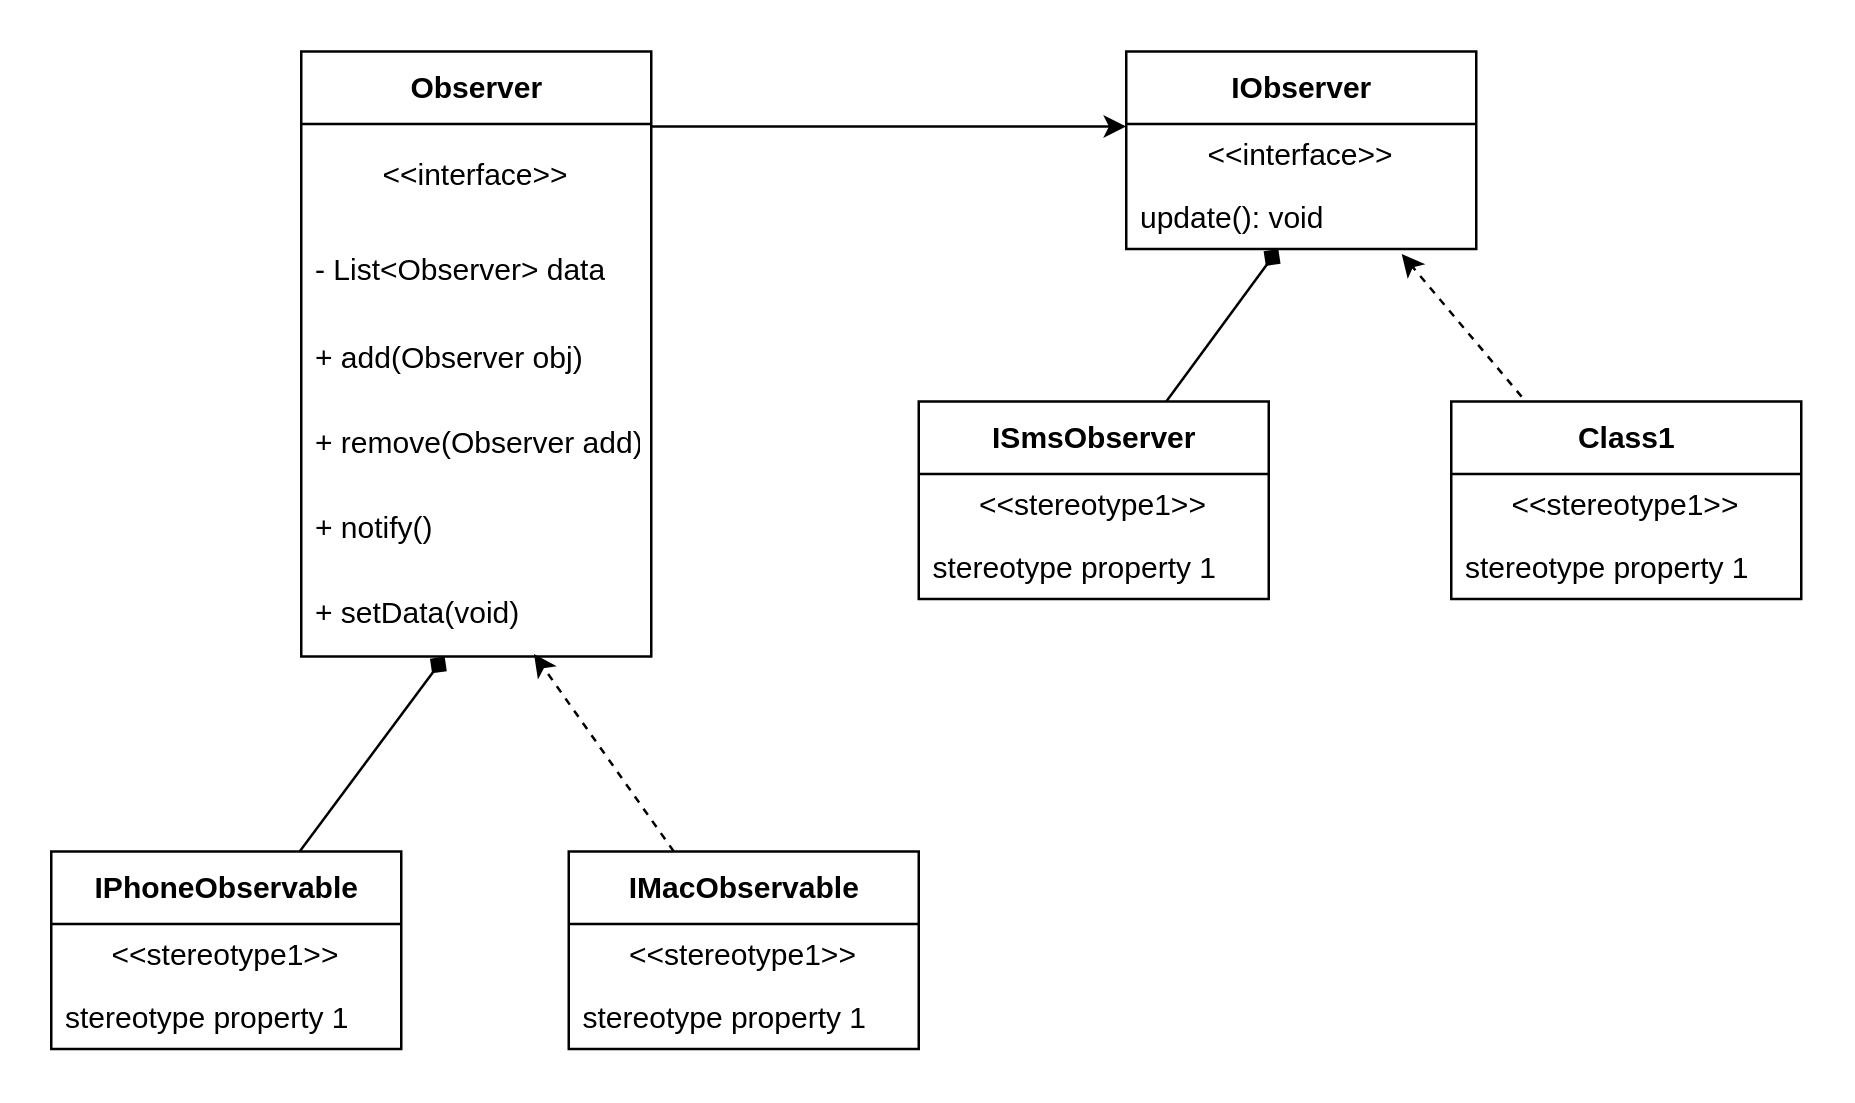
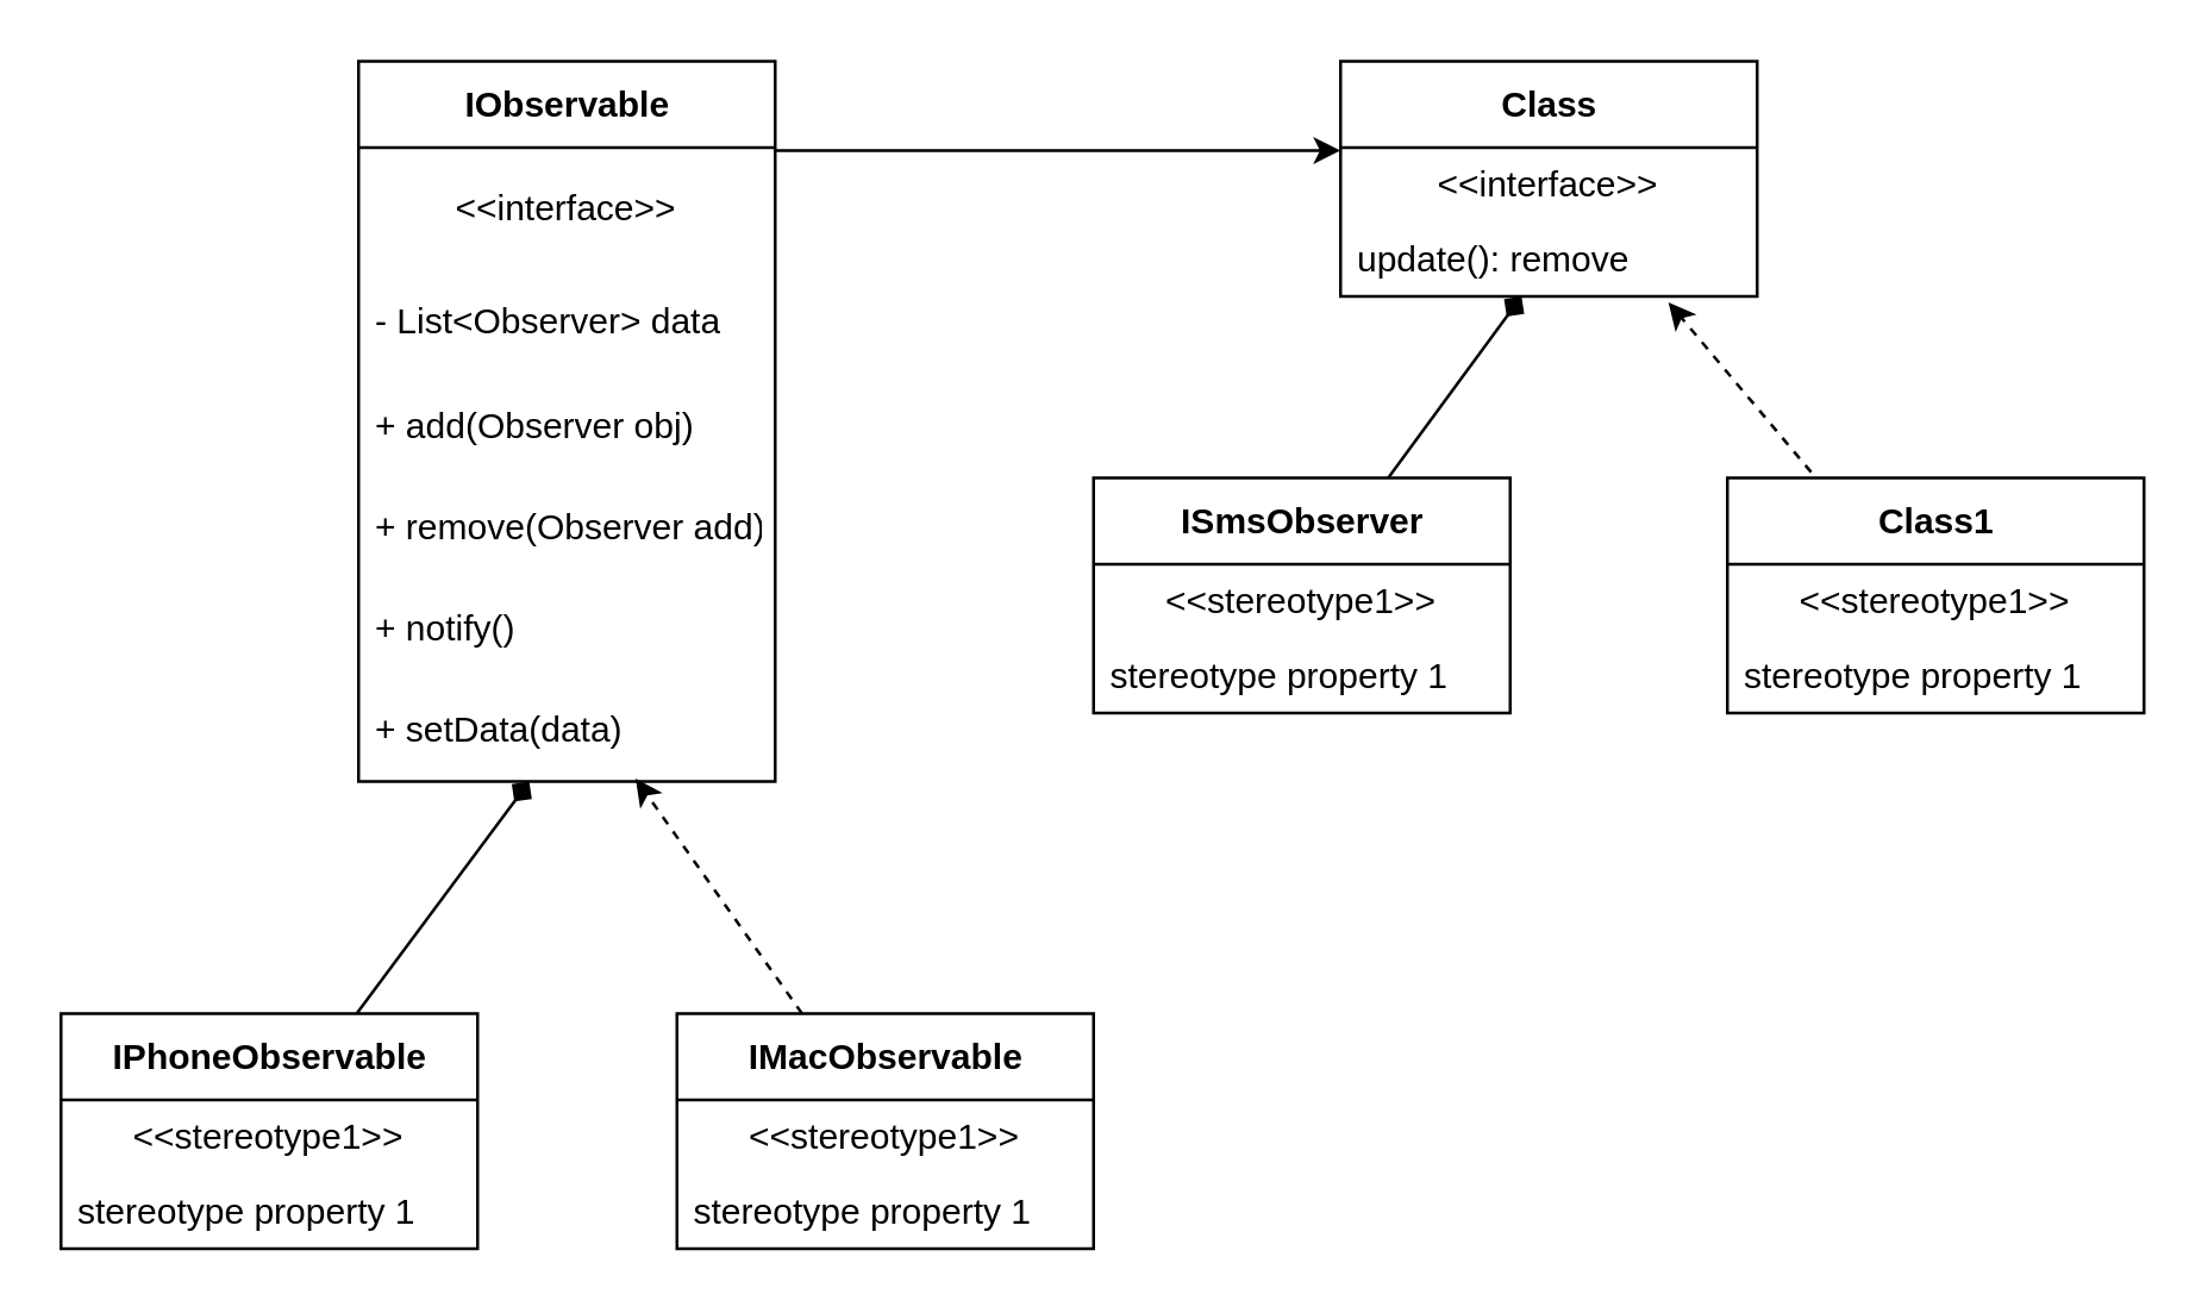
- <mxCell id="2" value="Observer" style="swimlane;fontStyle=1;align=center;verticalAlign=middle;childLayout=stackLayout;horizontal=1;startSize=29;horizontalStack=0;resizeParent=1;resizeParentMax=0;resizeLast=0;collapsible=0;marginBottom=0;html=1;" parent="1" vertex="1"><mxGeometry x="120" y="20" width="140" height="242" as="geometry" /></mxCell>
+ <mxCell id="2" value="IObservable" style="swimlane;fontStyle=1;align=center;verticalAlign=middle;childLayout=stackLayout;horizontal=1;startSize=29;horizontalStack=0;resizeParent=1;resizeParentMax=0;resizeLast=0;collapsible=0;marginBottom=0;html=1;" parent="1" vertex="1"><mxGeometry x="120" y="20" width="140" height="242" as="geometry" /></mxCell>
- <mxCell id="9" value="IObserver" style="swimlane;fontStyle=1;align=center;verticalAlign=middle;childLayout=stackLayout;horizontal=1;startSize=29;horizontalStack=0;resizeParent=1;resizeParentMax=0;resizeLast=0;collapsible=0;marginBottom=0;html=1;" vertex="1" parent="1"><mxGeometry x="450" y="20" width="140" height="79" as="geometry" /></mxCell>
+ <mxCell id="9" value="Class" style="swimlane;fontStyle=1;align=center;verticalAlign=middle;childLayout=stackLayout;horizontal=1;startSize=29;horizontalStack=0;resizeParent=1;resizeParentMax=0;resizeLast=0;collapsible=0;marginBottom=0;html=1;" vertex="1" parent="1"><mxGeometry x="450" y="20" width="140" height="79" as="geometry" /></mxCell>
- <mxCell id="11" value="update(): void" style="text;html=1;strokeColor=none;fillColor=none;align=left;verticalAlign=middle;spacingLeft=4;spacingRight=4;overflow=hidden;rotatable=0;points=[[0,0.5],[1,0.5]];portConstraint=eastwest;" vertex="1" parent="9"><mxGeometry y="54" width="140" height="25" as="geometry" /></mxCell>
+ <mxCell id="11" value="update(): remove" style="text;html=1;strokeColor=none;fillColor=none;align=left;verticalAlign=middle;spacingLeft=4;spacingRight=4;overflow=hidden;rotatable=0;points=[[0,0.5],[1,0.5]];portConstraint=eastwest;" vertex="1" parent="9"><mxGeometry y="54" width="140" height="25" as="geometry" /></mxCell>
- <mxCell id="8" value="+ setData(void)" style="text;html=1;strokeColor=none;fillColor=none;align=left;verticalAlign=middle;spacingLeft=4;spacingRight=4;overflow=hidden;rotatable=0;points=[[0,0.5],[1,0.5]];portConstraint=eastwest;" vertex="1" parent="2"><mxGeometry y="208" width="140" height="34" as="geometry" /></mxCell>
+ <mxCell id="8" value="+ setData(data)" style="text;html=1;strokeColor=none;fillColor=none;align=left;verticalAlign=middle;spacingLeft=4;spacingRight=4;overflow=hidden;rotatable=0;points=[[0,0.5],[1,0.5]];portConstraint=eastwest;" vertex="1" parent="2"><mxGeometry y="208" width="140" height="34" as="geometry" /></mxCell>
